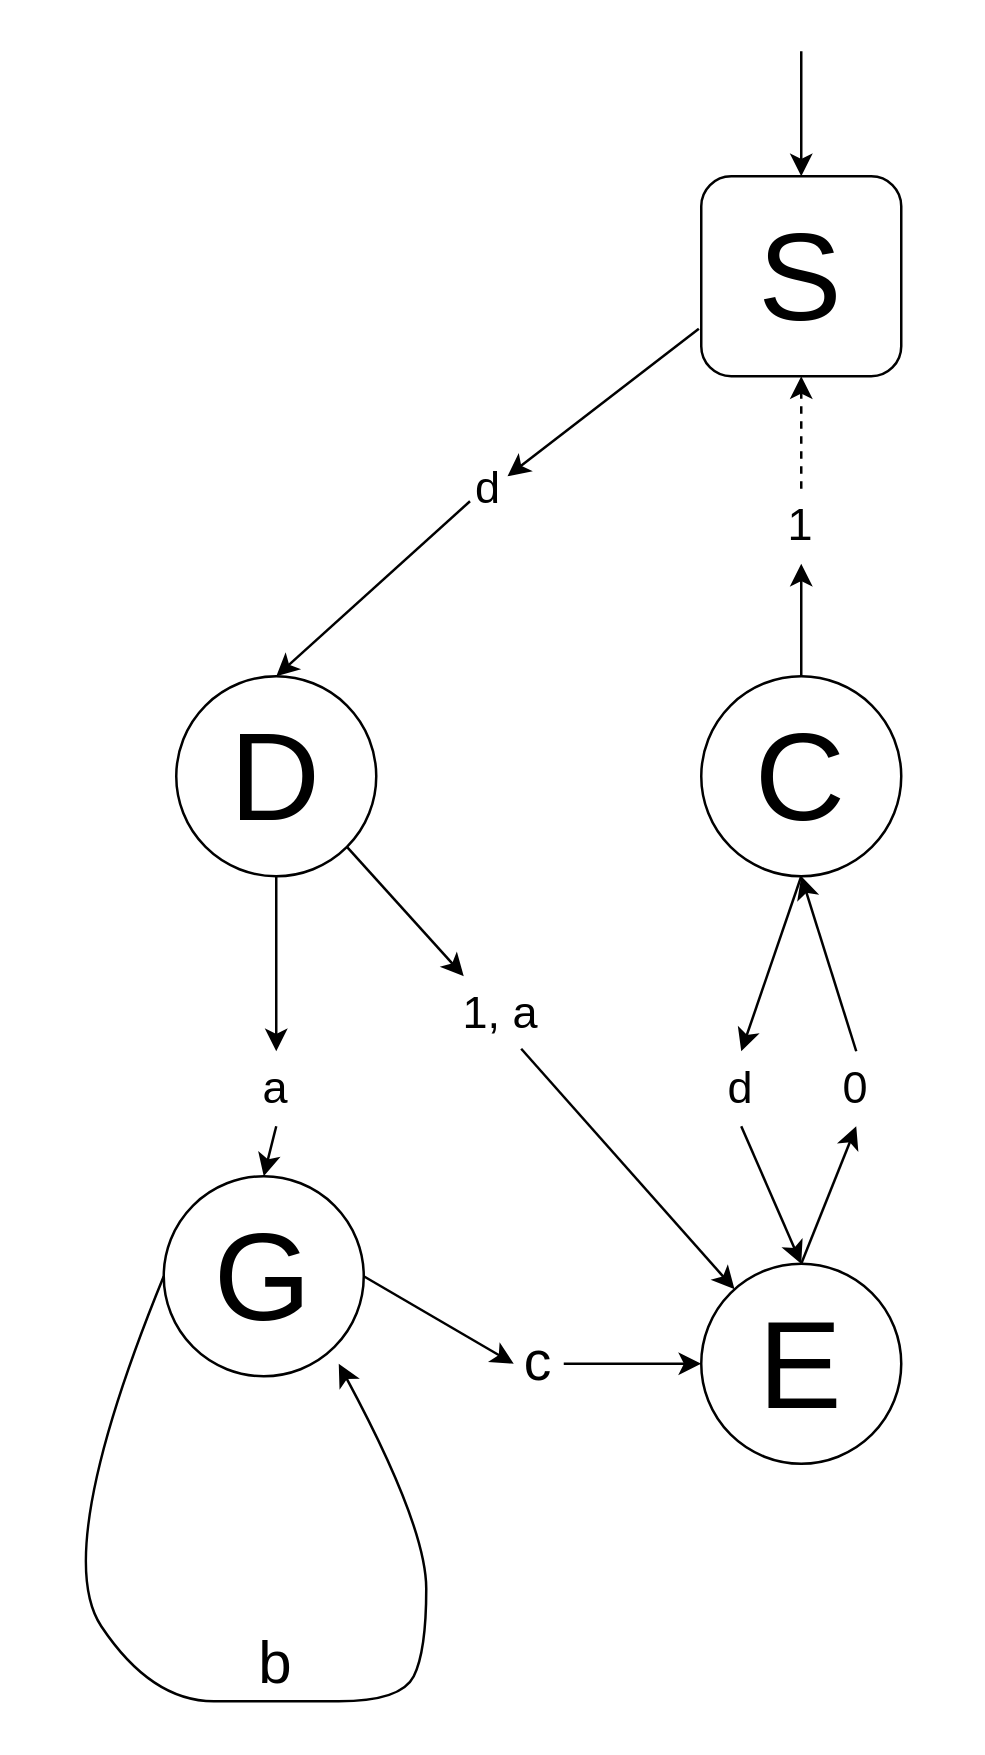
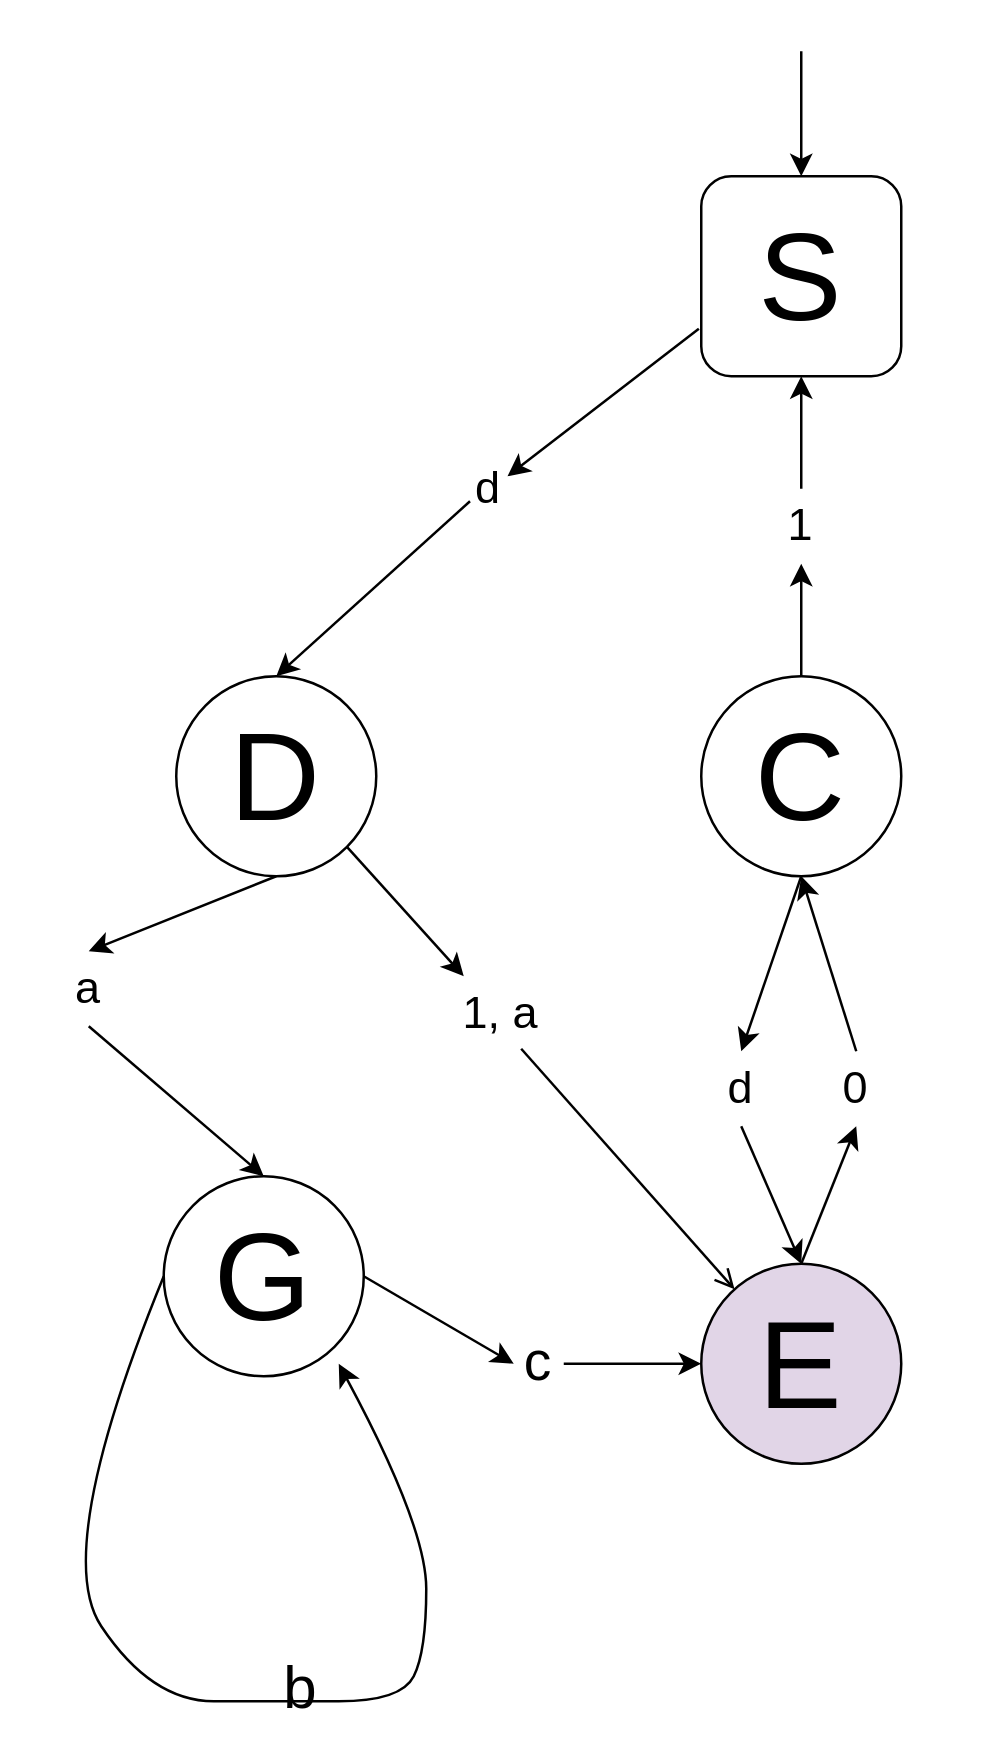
- <mxCell id="8" value="" style="endArrow=classic;html=1;rounded=0;entryX=0.5;entryY=1;entryDx=0;entryDy=0;exitX=0.5;exitY=0;exitDx=0;exitDy=0;dashed=1;" edge="1" parent="1" source="10" target="2"><mxGeometry width="50" height="50" relative="1" as="geometry"><mxPoint x="284" y="220" as="sourcePoint" /><mxPoint x="334" y="170" as="targetPoint" /></mxGeometry></mxCell>
+ <mxCell id="8" value="" style="endArrow=classic;html=1;rounded=0;entryX=0.5;entryY=1;entryDx=0;entryDy=0;exitX=0.5;exitY=0;exitDx=0;exitDy=0;" edge="1" parent="1" source="10" target="2"><mxGeometry width="50" height="50" relative="1" as="geometry"><mxPoint x="284" y="220" as="sourcePoint" /><mxPoint x="334" y="170" as="targetPoint" /></mxGeometry></mxCell>
- <mxCell id="22" value="&lt;font style=&quot;font-size: 18px;&quot;&gt;a&lt;/font&gt;" style="text;html=1;strokeColor=none;fillColor=none;align=center;verticalAlign=middle;whiteSpace=wrap;rounded=0;direction=east;" vertex="1" parent="1"><mxGeometry x="80" y="420" width="60" height="30" as="geometry" /></mxCell>
+ <mxCell id="22" value="&lt;font style=&quot;font-size: 18px;&quot;&gt;a&lt;/font&gt;" style="text;html=1;strokeColor=none;fillColor=none;align=center;verticalAlign=middle;whiteSpace=wrap;rounded=0;direction=east;" vertex="1" parent="1"><mxGeometry x="5" y="380" width="60" height="30" as="geometry" /></mxCell>
- <mxCell id="27" value="" style="endArrow=classic;html=1;rounded=0;exitX=0.633;exitY=0.967;exitDx=0;exitDy=0;exitPerimeter=0;" edge="1" parent="1" source="28" target="5"><mxGeometry width="50" height="50" relative="1" as="geometry"><mxPoint x="190" y="330" as="sourcePoint" /><mxPoint x="190" y="475" as="targetPoint" /></mxGeometry></mxCell>
+ <mxCell id="27" value="" style="endArrow=open;html=1;rounded=0;exitX=0.633;exitY=0.967;exitDx=0;exitDy=0;exitPerimeter=0;" edge="1" parent="1" source="28" target="5"><mxGeometry width="50" height="50" relative="1" as="geometry"><mxPoint x="190" y="330" as="sourcePoint" /><mxPoint x="190" y="475" as="targetPoint" /></mxGeometry></mxCell>
- <mxCell id="5" value="&lt;font style=&quot;font-size: 50px;&quot;&gt;E&lt;/font&gt;" style="ellipse;whiteSpace=wrap;html=1;aspect=fixed;" vertex="1" parent="1"><mxGeometry x="280" y="505" width="80" height="80" as="geometry" /></mxCell>
+ <mxCell id="5" value="&lt;font style=&quot;font-size: 50px;&quot;&gt;E&lt;/font&gt;" style="ellipse;whiteSpace=wrap;html=1;aspect=fixed;fillColor=#e1d5e7;" vertex="1" parent="1"><mxGeometry x="280" y="505" width="80" height="80" as="geometry" /></mxCell>
- <mxCell id="30" value="b" style="text;html=1;strokeColor=none;fillColor=none;align=center;verticalAlign=middle;whiteSpace=wrap;rounded=0;fontSize=24;" vertex="1" parent="1"><mxGeometry x="80" y="650" width="60" height="30" as="geometry" /></mxCell>
+ <mxCell id="30" value="b" style="text;html=1;strokeColor=none;fillColor=none;align=center;verticalAlign=middle;whiteSpace=wrap;rounded=0;fontSize=24;" vertex="1" parent="1"><mxGeometry x="90" y="660" width="60" height="30" as="geometry" /></mxCell>
